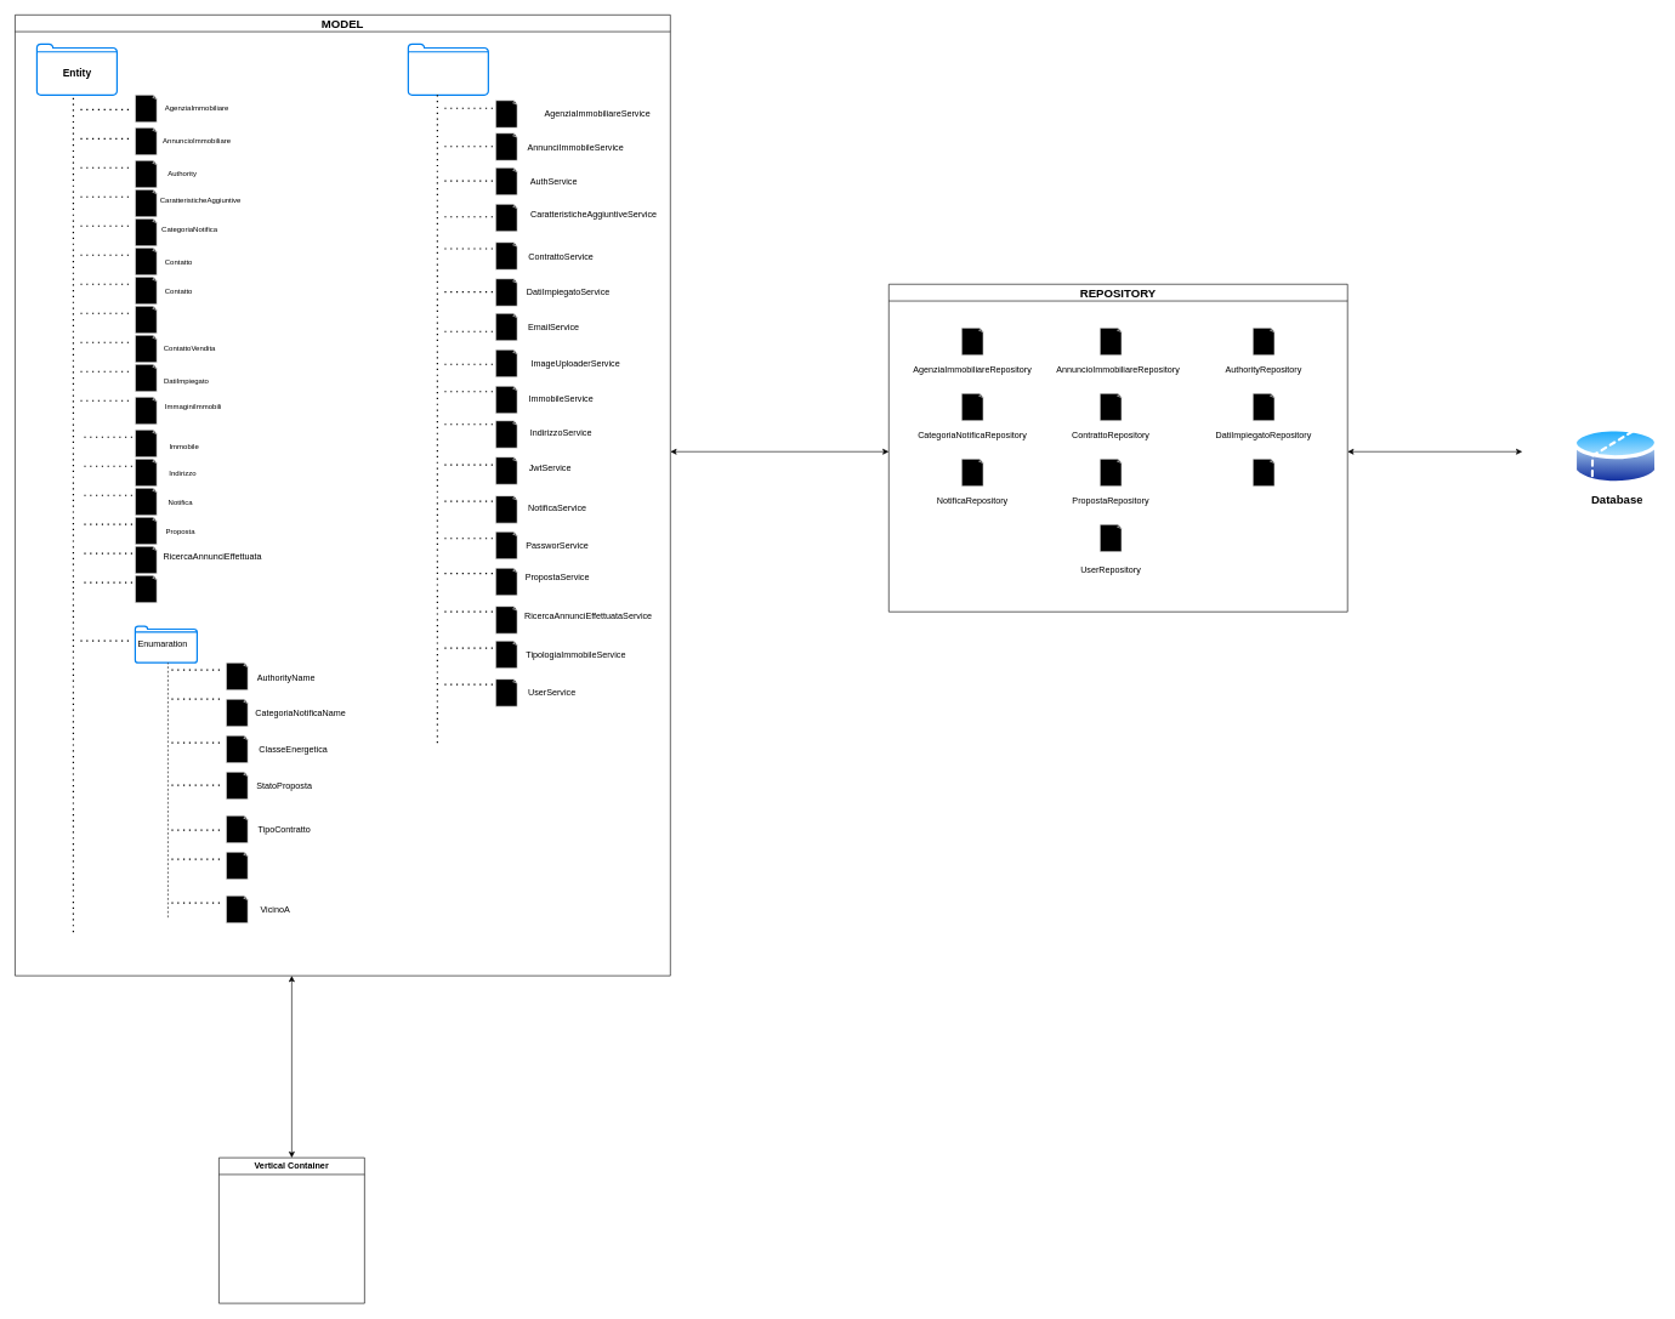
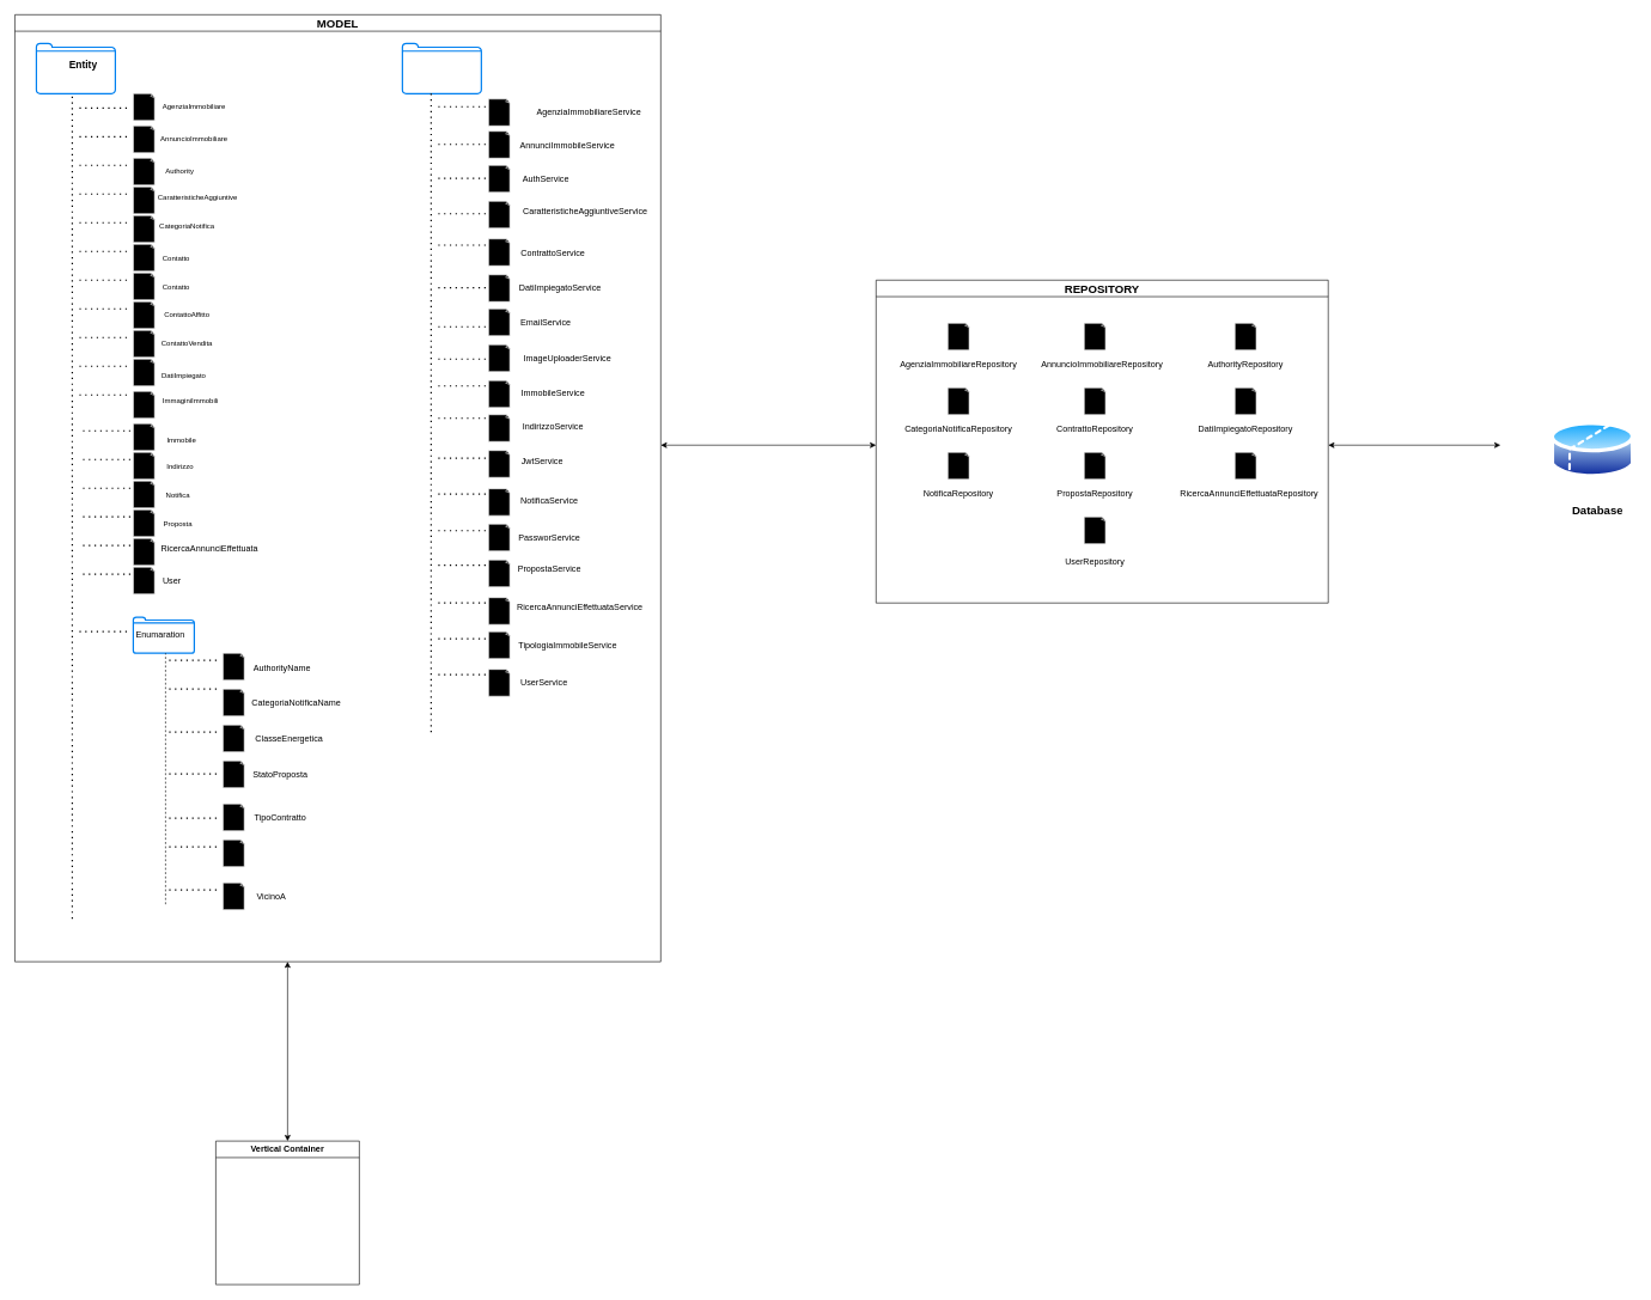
- <mxCell id="4" value="&lt;font style=&quot;font-size: 14px;&quot;&gt;&lt;b&gt;Entity&lt;/b&gt;&lt;/font&gt;" style="text;html=1;align=center;verticalAlign=middle;whiteSpace=wrap;rounded=0;" vertex="1" parent="2"><mxGeometry x="42.5" y="70" width="85" height="20" as="geometry" /></mxCell>
+ <mxCell id="4" value="&lt;font style=&quot;font-size: 14px;&quot;&gt;&lt;b&gt;Entity&lt;/b&gt;&lt;/font&gt;" style="text;html=1;align=center;verticalAlign=middle;whiteSpace=wrap;rounded=0;" vertex="1" parent="2"><mxGeometry x="52.5" y="60" width="85" height="20" as="geometry" /></mxCell>
+ <mxCell id="19" value="&lt;font style=&quot;font-size: 10px;&quot;&gt;ContattoAffitto&lt;/font&gt;" style="text;html=1;align=center;verticalAlign=middle;whiteSpace=wrap;rounded=0;" vertex="1" parent="2"><mxGeometry x="200" y="400" width="80" height="35" as="geometry" /></mxCell>
- <mxCell id="158" value="&lt;font style=&quot;font-size: 16px;&quot;&gt;&lt;b&gt;Database&lt;/b&gt;&lt;/font&gt;" style="text;strokeColor=none;fillColor=none;align=left;verticalAlign=middle;spacingLeft=4;spacingRight=4;overflow=hidden;points=[[0,0.5],[1,0.5]];portConstraint=eastwest;rotatable=0;whiteSpace=wrap;html=1;" vertex="1" parent="1"><mxGeometry x="2178.61" y="670" width="80" height="30" as="geometry" /></mxCell>
+ <mxCell id="158" value="&lt;font style=&quot;font-size: 16px;&quot;&gt;&lt;b&gt;Database&lt;/b&gt;&lt;/font&gt;" style="text;strokeColor=none;fillColor=none;align=left;verticalAlign=middle;spacingLeft=4;spacingRight=4;overflow=hidden;points=[[0,0.5],[1,0.5]];portConstraint=eastwest;rotatable=0;whiteSpace=wrap;html=1;" vertex="1" parent="1"><mxGeometry x="2183.61" y="695" width="80" height="30" as="geometry" /></mxCell>
+ <mxCell id="153" value="RicercaAnnunciEffettuataRepository" style="text;html=1;align=center;verticalAlign=middle;whiteSpace=wrap;rounded=0;" vertex="1" parent="135"><mxGeometry x="420" y="285" width="200" height="25" as="geometry" /></mxCell>
+ <mxCell id="37" value="User" style="text;html=1;align=center;verticalAlign=middle;whiteSpace=wrap;rounded=0;" vertex="1" parent="2"><mxGeometry x="200" y="776.25" width="37.5" height="25" as="geometry" /></mxCell>
